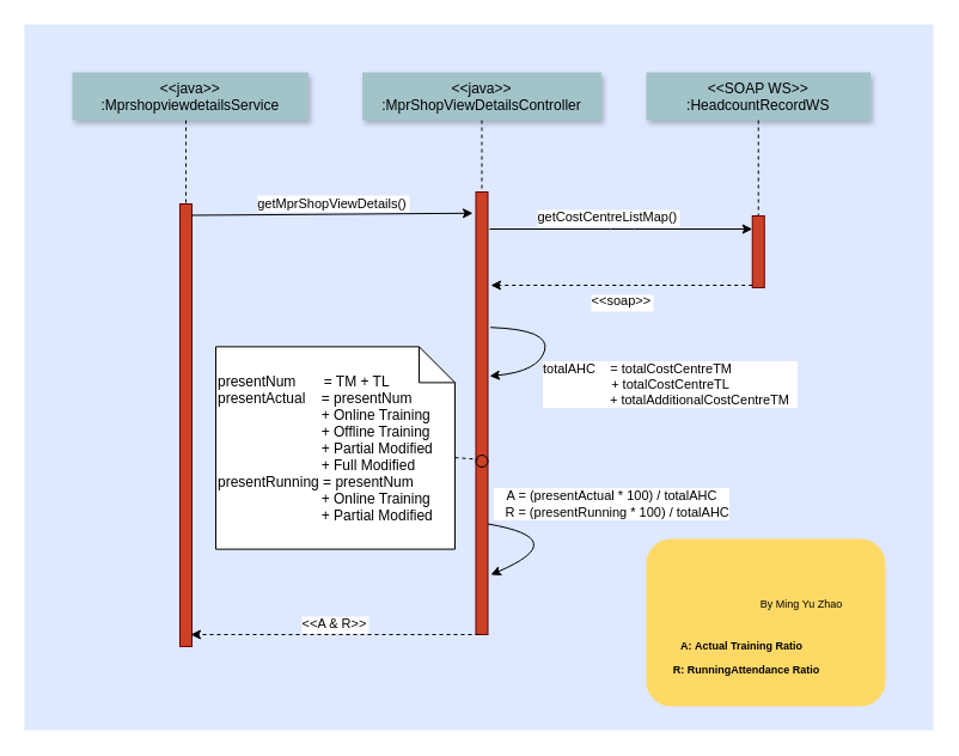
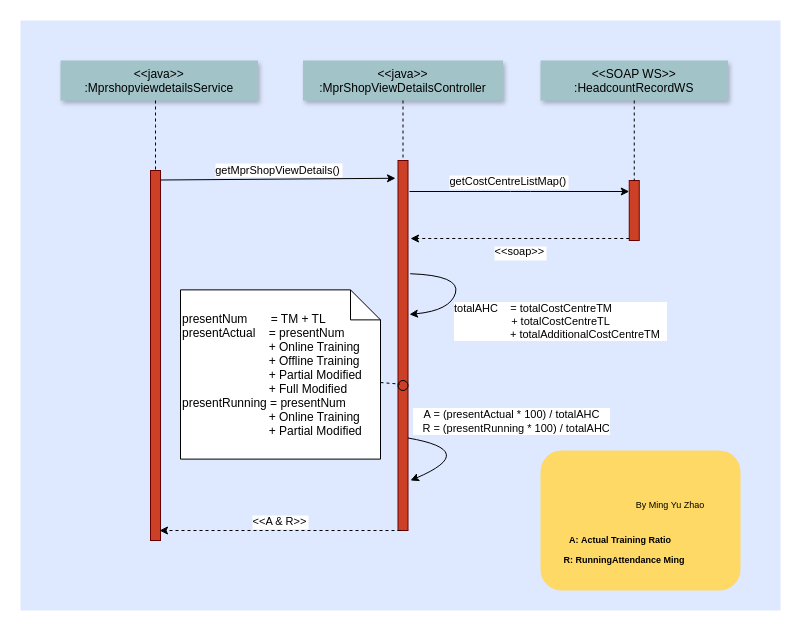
- <mxCell id="27" value="R:&amp;nbsp;RunningAttendance Ratio" style="text;html=1;strokeColor=none;fillColor=none;align=center;verticalAlign=middle;whiteSpace=wrap;rounded=0;fontSize=9;fontStyle=1" vertex="1" parent="23"><mxGeometry x="19" y="100" width="130" height="20" as="geometry" /></mxCell>
+ <mxCell id="27" value="R:&amp;nbsp;RunningAttendance Ming" style="text;html=1;strokeColor=none;fillColor=none;align=center;verticalAlign=middle;whiteSpace=wrap;rounded=0;fontSize=9;fontStyle=1" vertex="1" parent="23"><mxGeometry x="19" y="100" width="130" height="20" as="geometry" /></mxCell>
